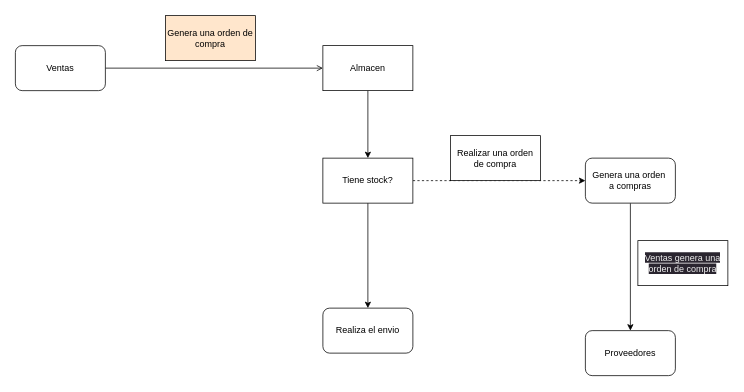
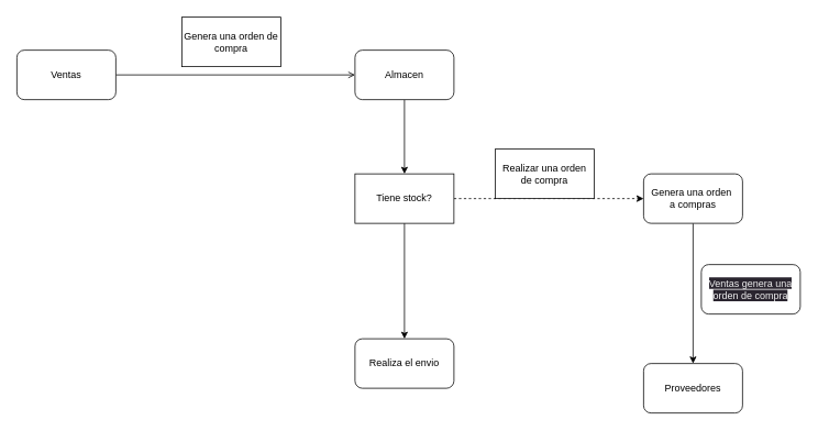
- <mxCell id="6" value="Genera una orden de compra" style="whiteSpace=wrap;html=1;fillColor=#ffe6cc;" vertex="1" parent="1"><mxGeometry x="220" y="20" width="120" height="60" as="geometry" /></mxCell>
+ <mxCell id="6" value="Genera una orden de compra" style="whiteSpace=wrap;html=1;" vertex="1" parent="1"><mxGeometry x="220" y="20" width="120" height="60" as="geometry" /></mxCell>
- <mxCell id="5" value="Almacen" style="whiteSpace=wrap;html=1;rounded=0;" vertex="1" parent="1"><mxGeometry x="430" y="60" width="120" height="60" as="geometry" /></mxCell>
+ <mxCell id="5" value="Almacen" style="rounded=1;whiteSpace=wrap;html=1;" vertex="1" parent="1"><mxGeometry x="430" y="60" width="120" height="60" as="geometry" /></mxCell>
- <mxCell id="14" value="&lt;meta charset=&quot;utf-8&quot;&gt;&lt;span style=&quot;color: rgb(240, 240, 240); font-family: Helvetica; font-size: 12px; font-style: normal; font-variant-ligatures: normal; font-variant-caps: normal; font-weight: 400; letter-spacing: normal; orphans: 2; text-align: center; text-indent: 0px; text-transform: none; widows: 2; word-spacing: 0px; -webkit-text-stroke-width: 0px; background-color: rgb(42, 37, 47); text-decoration-thickness: initial; text-decoration-style: initial; text-decoration-color: initial; float: none; display: inline !important;&quot;&gt;Ventas genera una orden de compra&lt;/span&gt;" style="rounded=0;whiteSpace=wrap;html=1;" vertex="1" parent="1"><mxGeometry x="850" y="320" width="120" height="60" as="geometry" /></mxCell>
+ <mxCell id="14" value="&lt;meta charset=&quot;utf-8&quot;&gt;&lt;span style=&quot;color: rgb(240, 240, 240); font-family: Helvetica; font-size: 12px; font-style: normal; font-variant-ligatures: normal; font-variant-caps: normal; font-weight: 400; letter-spacing: normal; orphans: 2; text-align: center; text-indent: 0px; text-transform: none; widows: 2; word-spacing: 0px; -webkit-text-stroke-width: 0px; background-color: rgb(42, 37, 47); text-decoration-thickness: initial; text-decoration-style: initial; text-decoration-color: initial; float: none; display: inline !important;&quot;&gt;Ventas genera una orden de compra&lt;/span&gt;" style="whiteSpace=wrap;html=1;rounded=1;" vertex="1" parent="1"><mxGeometry x="850" y="320" width="120" height="60" as="geometry" /></mxCell>
